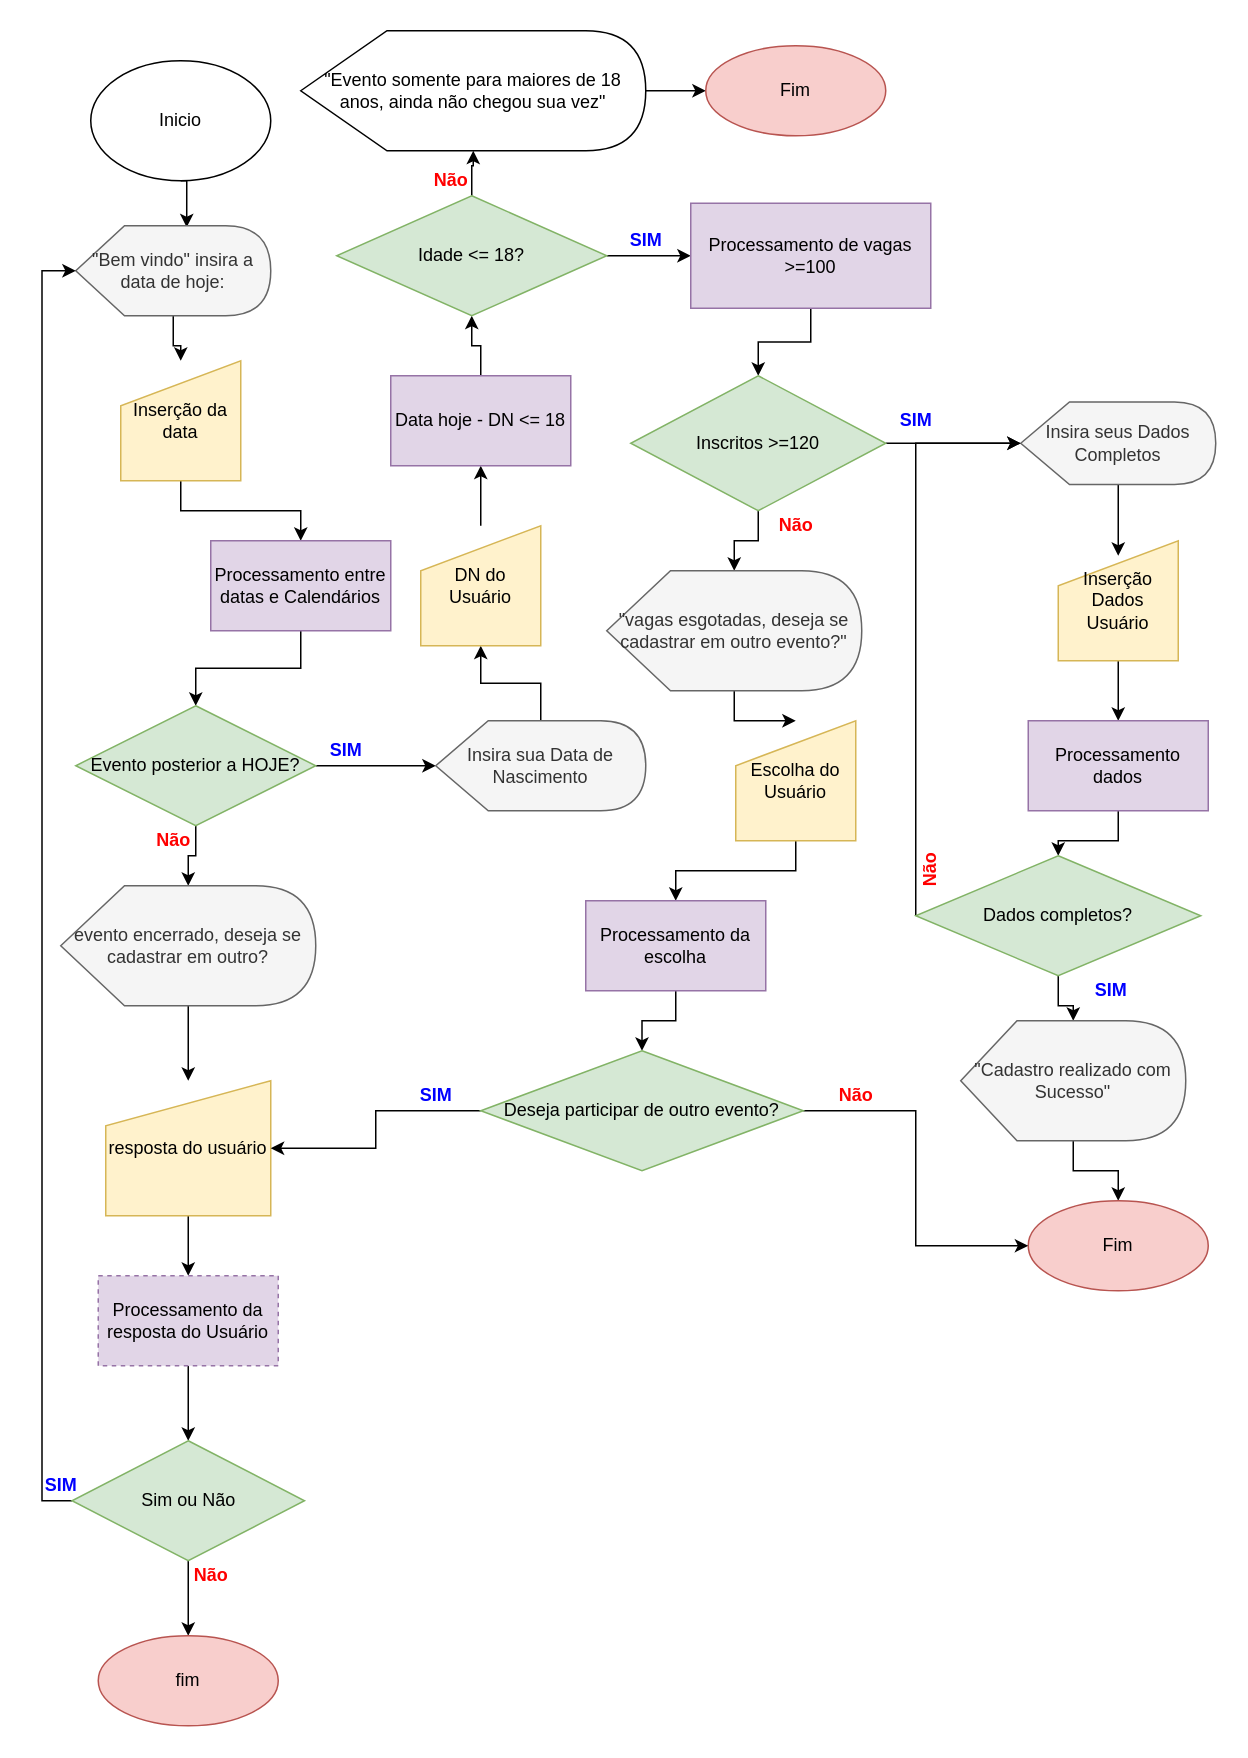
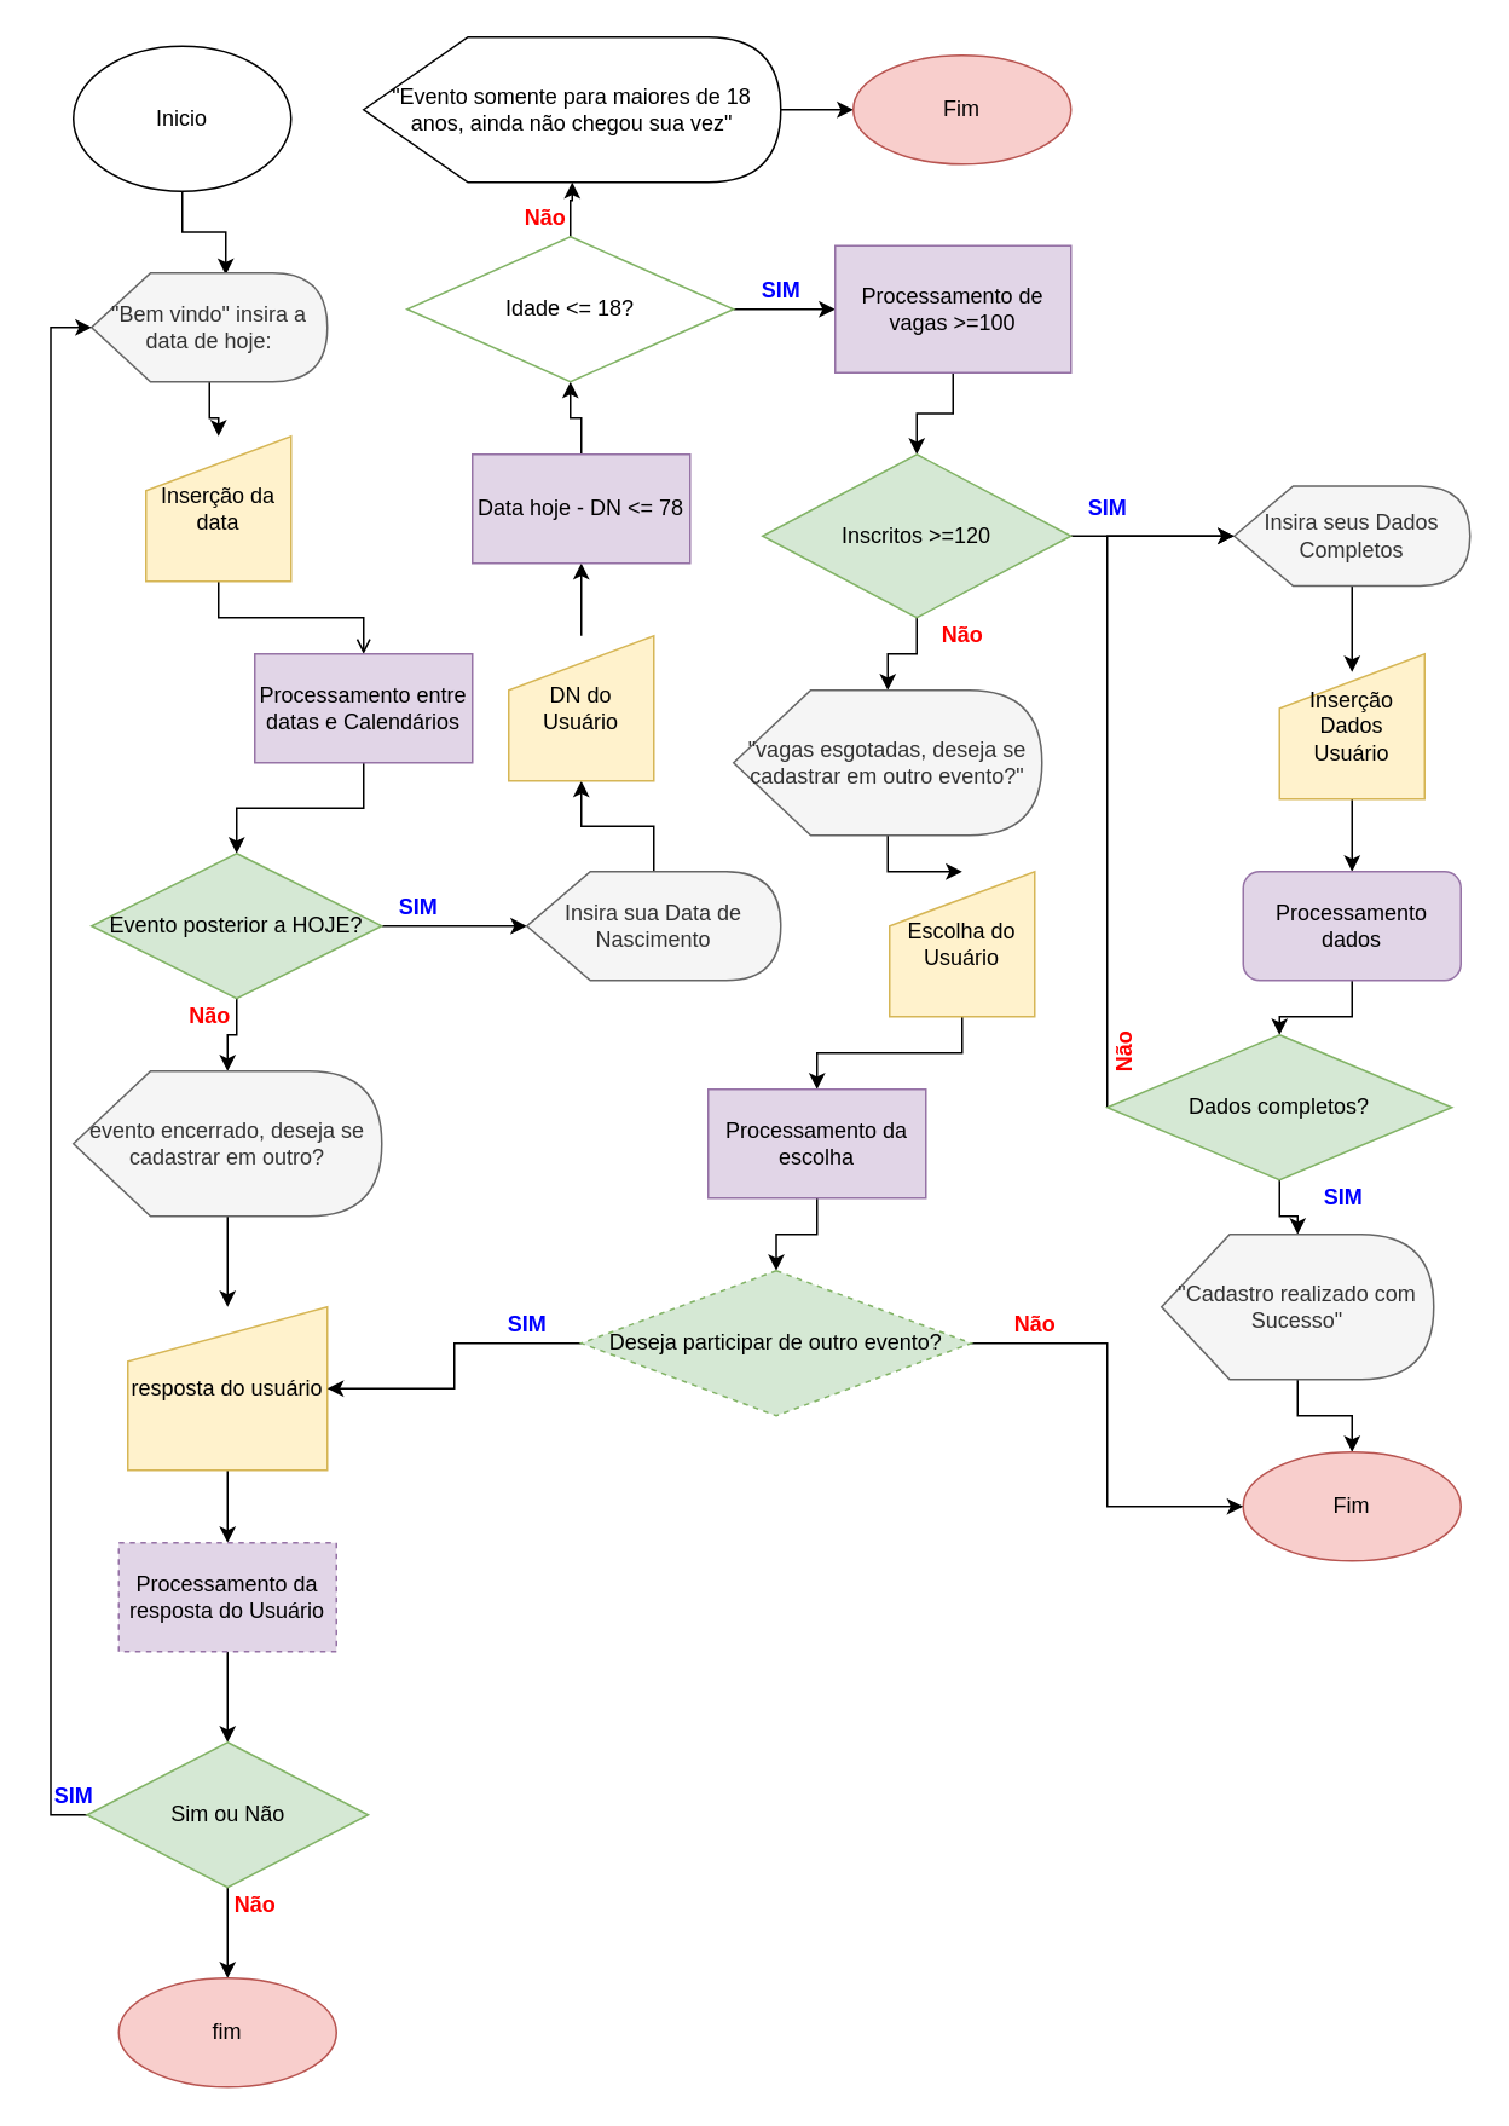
- <mxCell id="3" value="Inicio" style="ellipse;whiteSpace=wrap;html=1;" parent="1" vertex="1"><mxGeometry x="60" y="40" width="120" height="80" as="geometry" /></mxCell>
+ <mxCell id="3" value="Inicio" style="ellipse;whiteSpace=wrap;html=1;" parent="1" vertex="1"><mxGeometry x="40" y="25" width="120" height="80" as="geometry" /></mxCell>
- <mxCell id="31" value="Idade &amp;lt;= 18?" style="rhombus;whiteSpace=wrap;html=1;fillColor=#d5e8d4;strokeColor=#82b366;" vertex="1" parent="1"><mxGeometry x="224" y="130" width="180" height="80" as="geometry" /></mxCell>
+ <mxCell id="31" value="Idade &amp;lt;= 18?" style="rhombus;whiteSpace=wrap;html=1;fillColor=#ffffff;strokeColor=#82b366;" vertex="1" parent="1"><mxGeometry x="224" y="130" width="180" height="80" as="geometry" /></mxCell>
- <mxCell id="36" value="Processamento de vagas &amp;gt;=100" style="whiteSpace=wrap;html=1;fillColor=#e1d5e7;strokeColor=#9673a6;" vertex="1" parent="1"><mxGeometry x="460" y="135" width="160" height="70" as="geometry" /></mxCell>
+ <mxCell id="36" value="Processamento de vagas &amp;gt;=100" style="whiteSpace=wrap;html=1;fillColor=#e1d5e7;strokeColor=#9673a6;" vertex="1" parent="1"><mxGeometry x="460" y="135" width="130" height="70" as="geometry" /></mxCell>
- <mxCell id="28" value="Data hoje - DN &amp;lt;= 18" style="whiteSpace=wrap;html=1;fillColor=#e1d5e7;strokeColor=#9673a6;" vertex="1" parent="1"><mxGeometry x="260" y="250" width="120" height="60" as="geometry" /></mxCell>
+ <mxCell id="28" value="Data hoje - DN &amp;lt;= 78" style="whiteSpace=wrap;html=1;fillColor=#e1d5e7;strokeColor=#9673a6;" vertex="1" parent="1"><mxGeometry x="260" y="250" width="120" height="60" as="geometry" /></mxCell>
- <mxCell id="6" value="" style="edgeStyle=orthogonalEdgeStyle;rounded=0;orthogonalLoop=1;jettySize=auto;html=1;" edge="1" parent="1" source="7" target="9"><mxGeometry relative="1" as="geometry" /></mxCell>
+ <mxCell id="6" value="" style="edgeStyle=orthogonalEdgeStyle;rounded=0;orthogonalLoop=1;jettySize=auto;html=1;endArrow=open;" edge="1" parent="1" source="7" target="9"><mxGeometry relative="1" as="geometry" /></mxCell>
- <mxCell id="45" value="Processamento dados" style="whiteSpace=wrap;html=1;fillColor=#e1d5e7;strokeColor=#9673a6;" vertex="1" parent="1"><mxGeometry x="685" y="480" width="120" height="60" as="geometry" /></mxCell>
+ <mxCell id="45" value="Processamento dados" style="whiteSpace=wrap;html=1;fillColor=#e1d5e7;strokeColor=#9673a6;rounded=1;" vertex="1" parent="1"><mxGeometry x="685" y="480" width="120" height="60" as="geometry" /></mxCell>
- <mxCell id="60" value="Deseja participar de outro evento?" style="rhombus;whiteSpace=wrap;html=1;fillColor=#d5e8d4;strokeColor=#82b366;" vertex="1" parent="1"><mxGeometry x="320" y="700" width="215" height="80" as="geometry" /></mxCell>
+ <mxCell id="60" value="Deseja participar de outro evento?" style="rhombus;whiteSpace=wrap;html=1;fillColor=#d5e8d4;strokeColor=#82b366;dashed=1;" vertex="1" parent="1"><mxGeometry x="320" y="700" width="215" height="80" as="geometry" /></mxCell>
